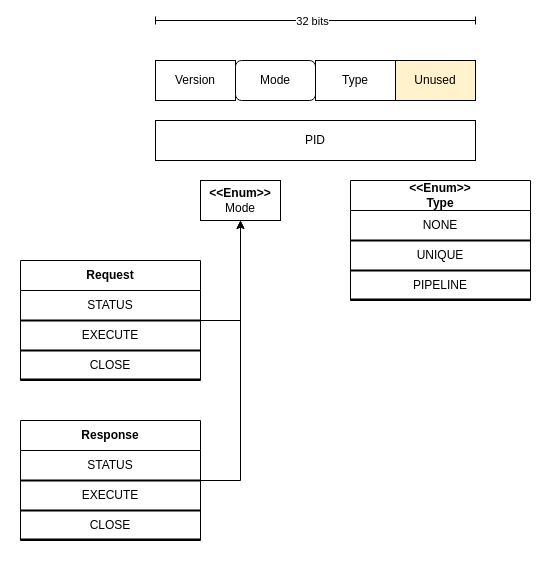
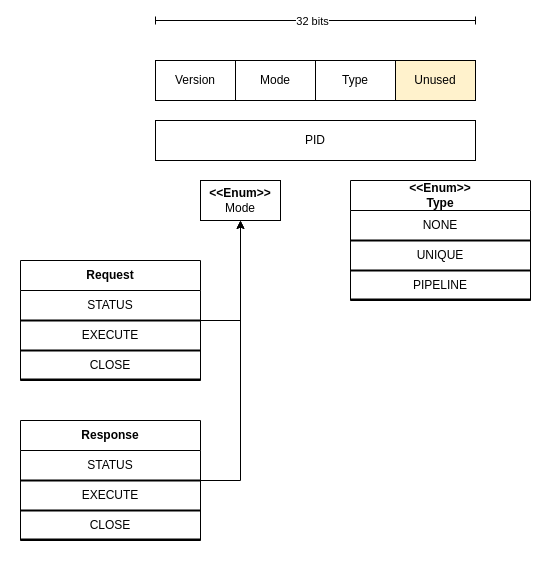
- <mxCell id="5" value="Mode" style="whiteSpace=wrap;html=1;rounded=1;" parent="1" vertex="1"><mxGeometry x="235" y="60" width="80" height="40" as="geometry" /></mxCell>
+ <mxCell id="5" value="Mode" style="rounded=0;whiteSpace=wrap;html=1;" parent="1" vertex="1"><mxGeometry x="235" y="60" width="80" height="40" as="geometry" /></mxCell>
